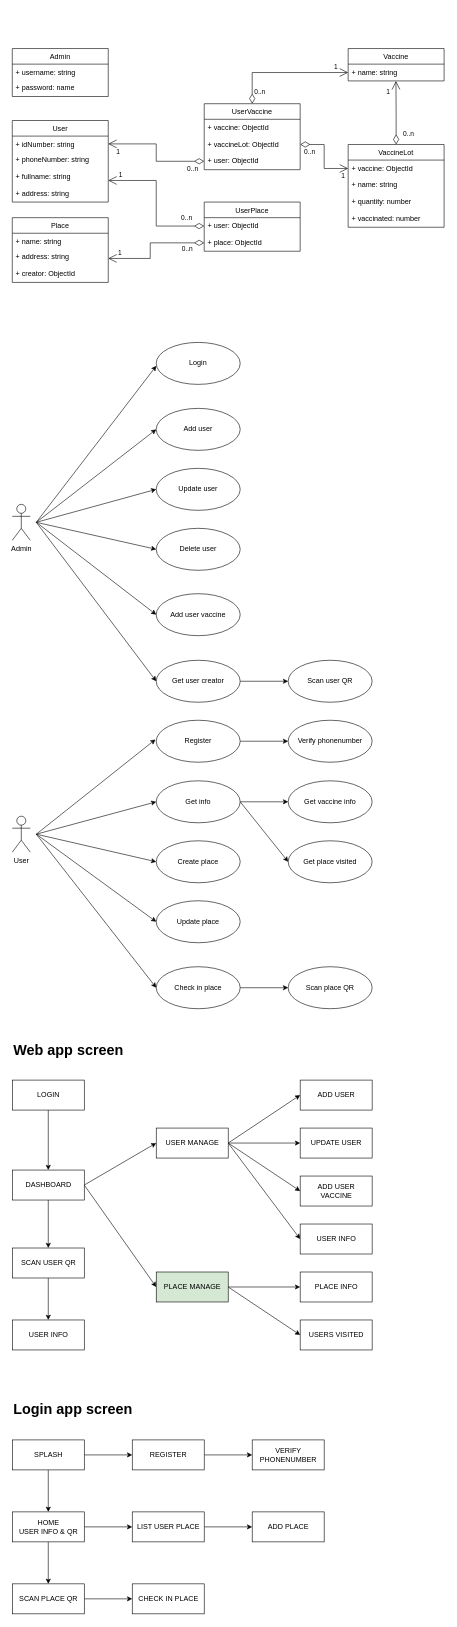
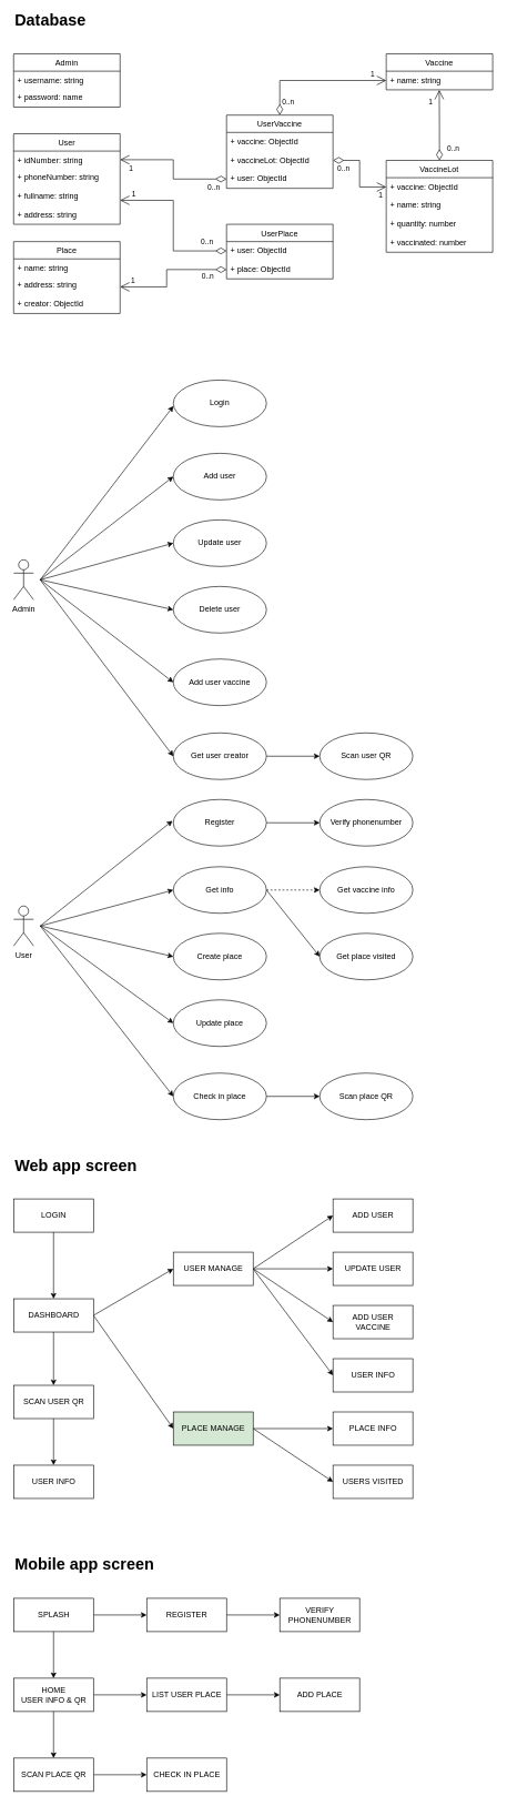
+ <mxCell id="27" value="&lt;b&gt;&lt;font style=&quot;font-size: 24px&quot;&gt;Database&lt;/font&gt;&lt;/b&gt;" style="text;html=1;align=left;verticalAlign=middle;resizable=0;points=[];autosize=1;strokeColor=none;fillColor=none;" parent="1" vertex="1"><mxGeometry x="20" y="20" width="120" height="20" as="geometry" /></mxCell>
- <mxCell id="47" value="" style="edgeStyle=none;rounded=0;orthogonalLoop=1;jettySize=auto;html=1;" parent="1" source="48" target="59" edge="1"><mxGeometry relative="1" as="geometry" /></mxCell>
+ <mxCell id="47" value="" style="edgeStyle=none;rounded=0;orthogonalLoop=1;jettySize=auto;html=1;dashed=1;" parent="1" source="48" target="59" edge="1"><mxGeometry relative="1" as="geometry" /></mxCell>
- <mxCell id="89" value="&lt;span style=&quot;font-size: 24px&quot;&gt;&lt;b&gt;Login app screen&lt;/b&gt;&lt;/span&gt;" style="text;html=1;align=left;verticalAlign=middle;resizable=0;points=[];autosize=1;strokeColor=none;fillColor=none;" parent="1" vertex="1"><mxGeometry x="20" y="2340" width="220" height="20" as="geometry" /></mxCell>
+ <mxCell id="89" value="&lt;span style=&quot;font-size: 24px&quot;&gt;&lt;b&gt;Mobile app screen&lt;/b&gt;&lt;/span&gt;" style="text;html=1;align=left;verticalAlign=middle;resizable=0;points=[];autosize=1;strokeColor=none;fillColor=none;" parent="1" vertex="1"><mxGeometry x="20" y="2340" width="220" height="20" as="geometry" /></mxCell>
